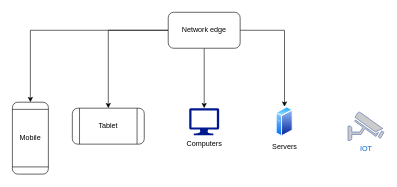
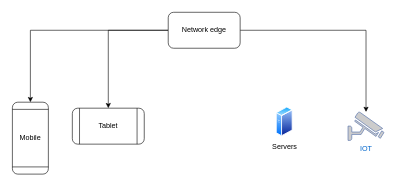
- <mxCell id="3" style="edgeStyle=orthogonalEdgeStyle;rounded=0;orthogonalLoop=1;jettySize=auto;html=1;entryX=0.5;entryY=0;entryDx=0;entryDy=0;" edge="1" parent="1" source="6" target="10"><mxGeometry relative="1" as="geometry" /></mxCell>
+ <mxCell id="3" style="edgeStyle=orthogonalEdgeStyle;rounded=0;orthogonalLoop=1;jettySize=auto;html=1;" edge="1" parent="1" source="6" target="11"><mxGeometry relative="1" as="geometry" /></mxCell>
- <mxCell id="2" value="" style="edgeStyle=orthogonalEdgeStyle;rounded=0;orthogonalLoop=1;jettySize=auto;html=1;" edge="1" parent="1" source="6" target="9"><mxGeometry relative="1" as="geometry" /></mxCell>
- <mxCell id="9" value="Computers" style="sketch=0;aspect=fixed;pointerEvents=1;shadow=0;dashed=0;html=1;strokeColor=none;labelPosition=center;verticalLabelPosition=bottom;verticalAlign=top;align=center;fillColor=#00188D;shape=mxgraph.azure.computer" vertex="1" parent="1"><mxGeometry x="315" y="180" width="50" height="45" as="geometry" /></mxCell>
